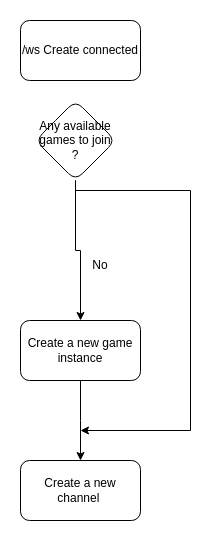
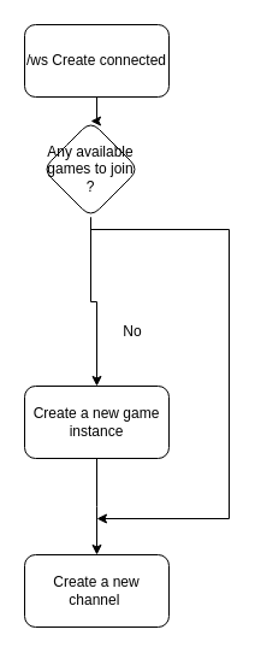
+ <mxCell id="2" value="" style="edgeStyle=orthogonalEdgeStyle;rounded=0;orthogonalLoop=1;jettySize=auto;html=1;" edge="1" parent="1" source="3" target="6"><mxGeometry relative="1" as="geometry" /></mxCell>
- <mxCell id="9" value="No" style="text;html=1;align=center;verticalAlign=middle;whiteSpace=wrap;rounded=0;" vertex="1" parent="1"><mxGeometry x="70" y="250" width="60" height="30" as="geometry" /></mxCell>
+ <mxCell id="9" value="No" style="text;html=1;align=center;verticalAlign=middle;whiteSpace=wrap;rounded=0;" vertex="1" parent="1"><mxGeometry x="80" y="260" width="60" height="30" as="geometry" /></mxCell>
